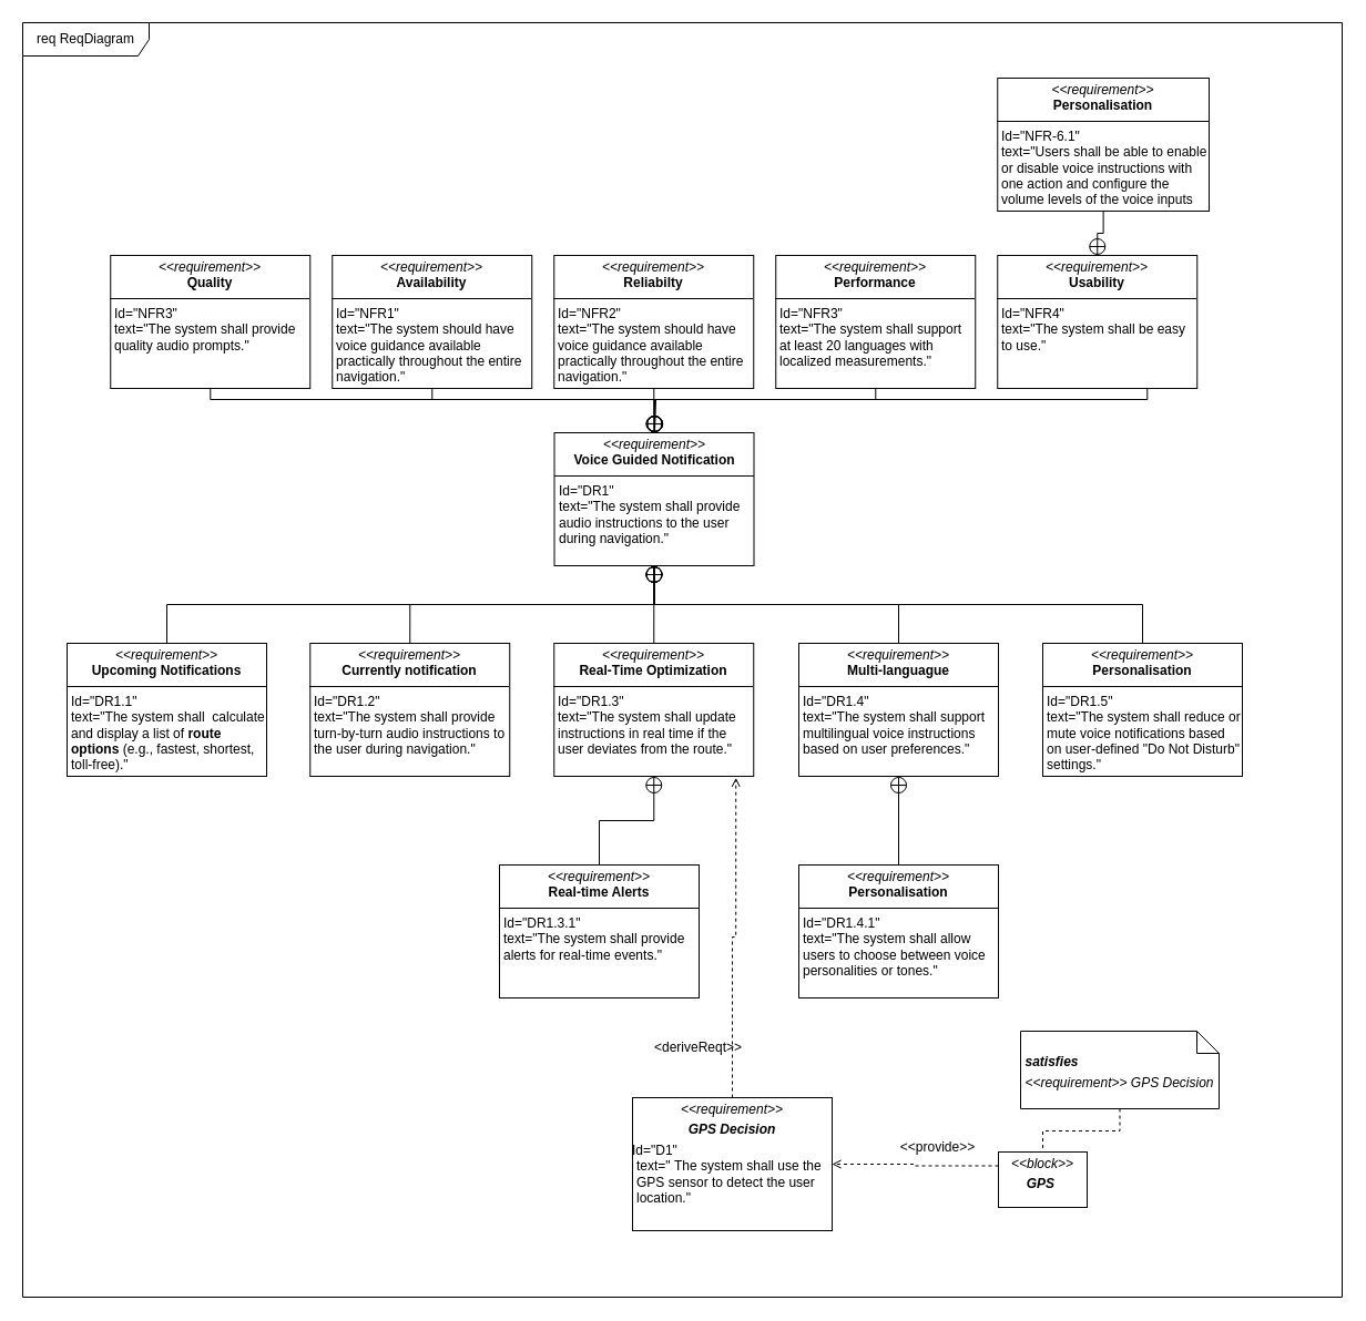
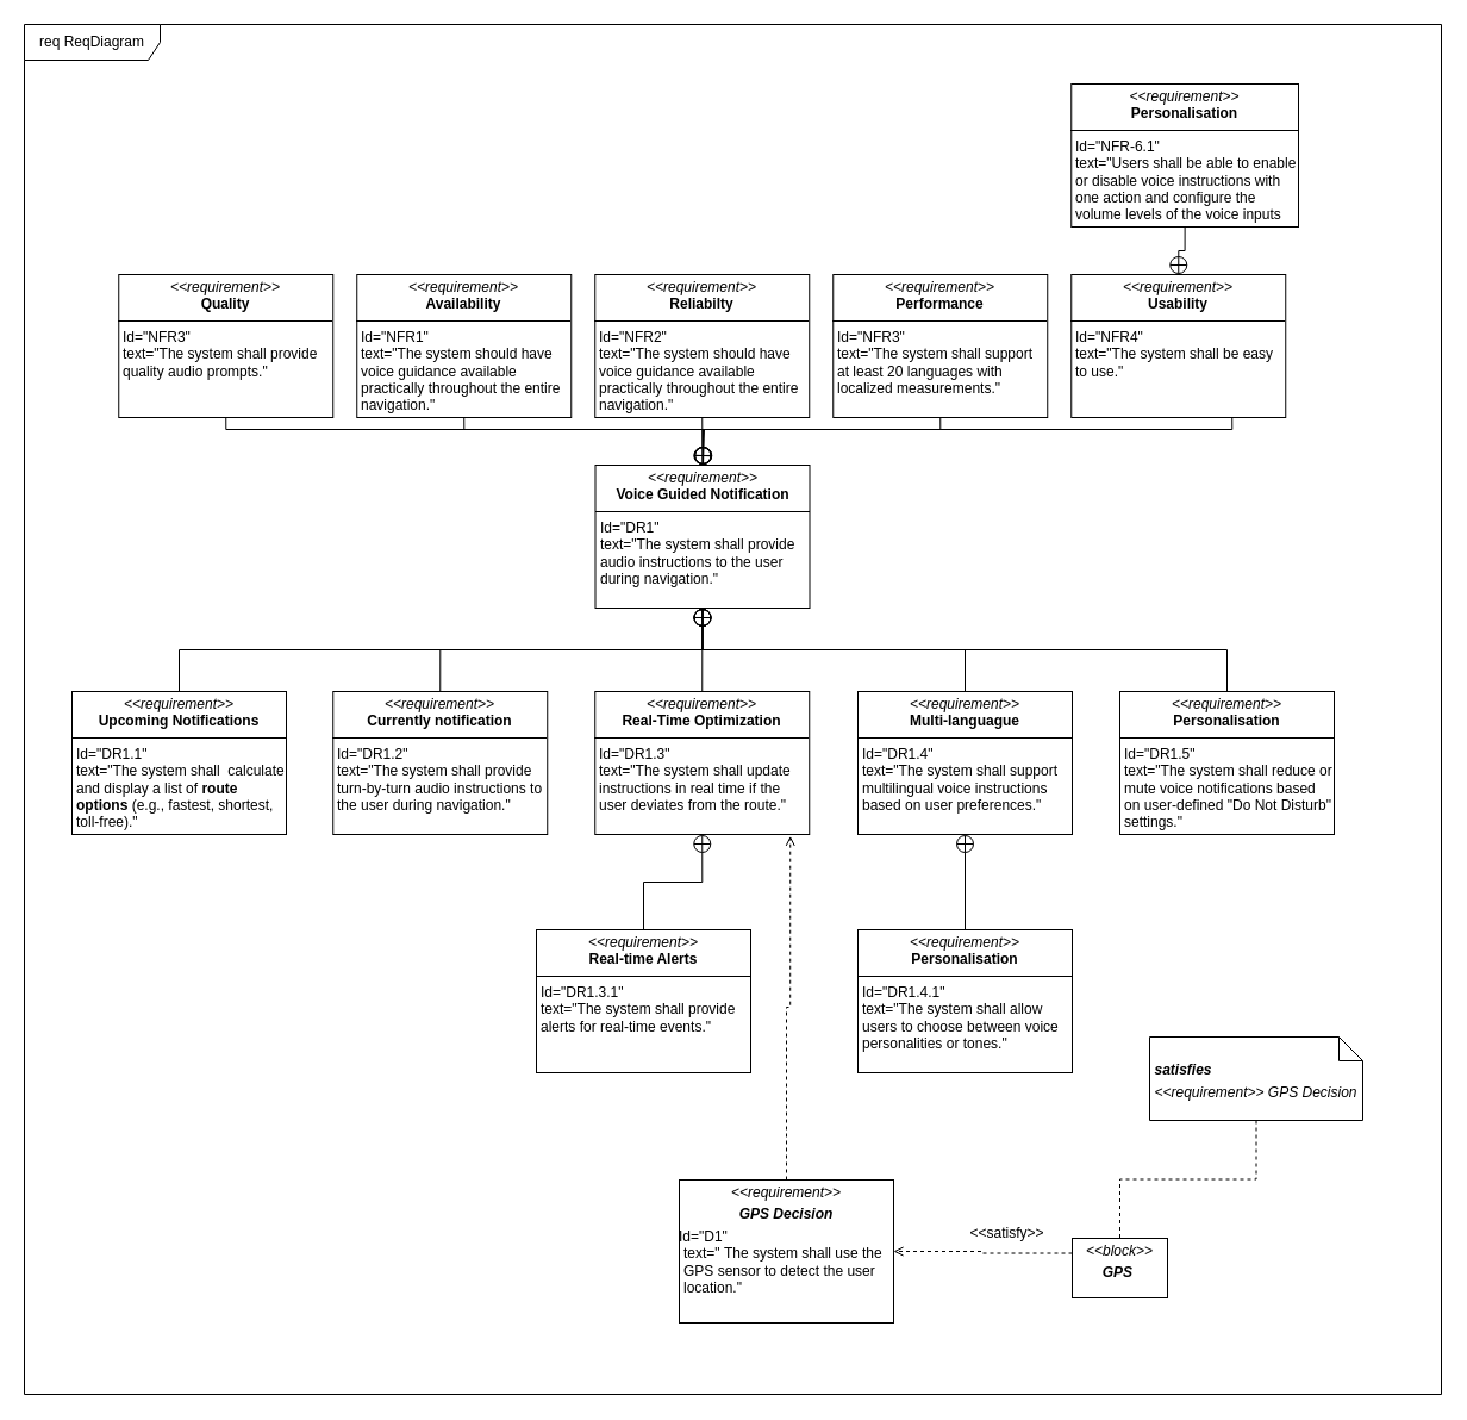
- <mxCell id="18" value="&amp;lt;deriveReqt&amp;gt;&amp;gt;" style="text;html=1;align=center;verticalAlign=middle;resizable=0;points=[];autosize=1;strokeColor=none;fillColor=none;" vertex="1" parent="1"><mxGeometry x="579.25" y="930" width="100" height="30" as="geometry" /></mxCell>
- <mxCell id="23" value="&lt;p style=&quot;text-align: left; margin: 4px 0px 0px;&quot;&gt;&lt;b&gt;&lt;i&gt;satisfies&lt;/i&gt;&lt;/b&gt;&lt;/p&gt;&lt;p style=&quot;text-align: left; margin: 4px 0px 0px;&quot;&gt;&lt;i&gt;&amp;lt;&amp;lt;requirement&amp;gt;&amp;gt; GPS Decision&lt;/i&gt;&lt;/p&gt;" style="shape=note;size=20;whiteSpace=wrap;html=1;" vertex="1" parent="1"><mxGeometry x="920" y="930" width="179" height="70" as="geometry" /></mxCell>
+ <mxCell id="23" value="&lt;p style=&quot;text-align: left; margin: 4px 0px 0px;&quot;&gt;&lt;b&gt;&lt;i&gt;satisfies&lt;/i&gt;&lt;/b&gt;&lt;/p&gt;&lt;p style=&quot;text-align: left; margin: 4px 0px 0px;&quot;&gt;&lt;i&gt;&amp;lt;&amp;lt;requirement&amp;gt;&amp;gt; GPS Decision&lt;/i&gt;&lt;/p&gt;" style="shape=note;size=20;whiteSpace=wrap;html=1;" vertex="1" parent="1"><mxGeometry x="965" y="870" width="179" height="70" as="geometry" /></mxCell>
- <mxCell id="21" value="&amp;lt;&amp;lt;provide&amp;gt;&amp;gt;" style="text;html=1;align=center;verticalAlign=middle;resizable=0;points=[];autosize=1;strokeColor=none;fillColor=none;" vertex="1" parent="1"><mxGeometry x="800" y="1020" width="90" height="30" as="geometry" /></mxCell>
+ <mxCell id="21" value="&amp;lt;&amp;lt;satisfy&amp;gt;&amp;gt;" style="text;html=1;align=center;verticalAlign=middle;resizable=0;points=[];autosize=1;strokeColor=none;fillColor=none;" vertex="1" parent="1"><mxGeometry x="800" y="1020" width="90" height="30" as="geometry" /></mxCell>
